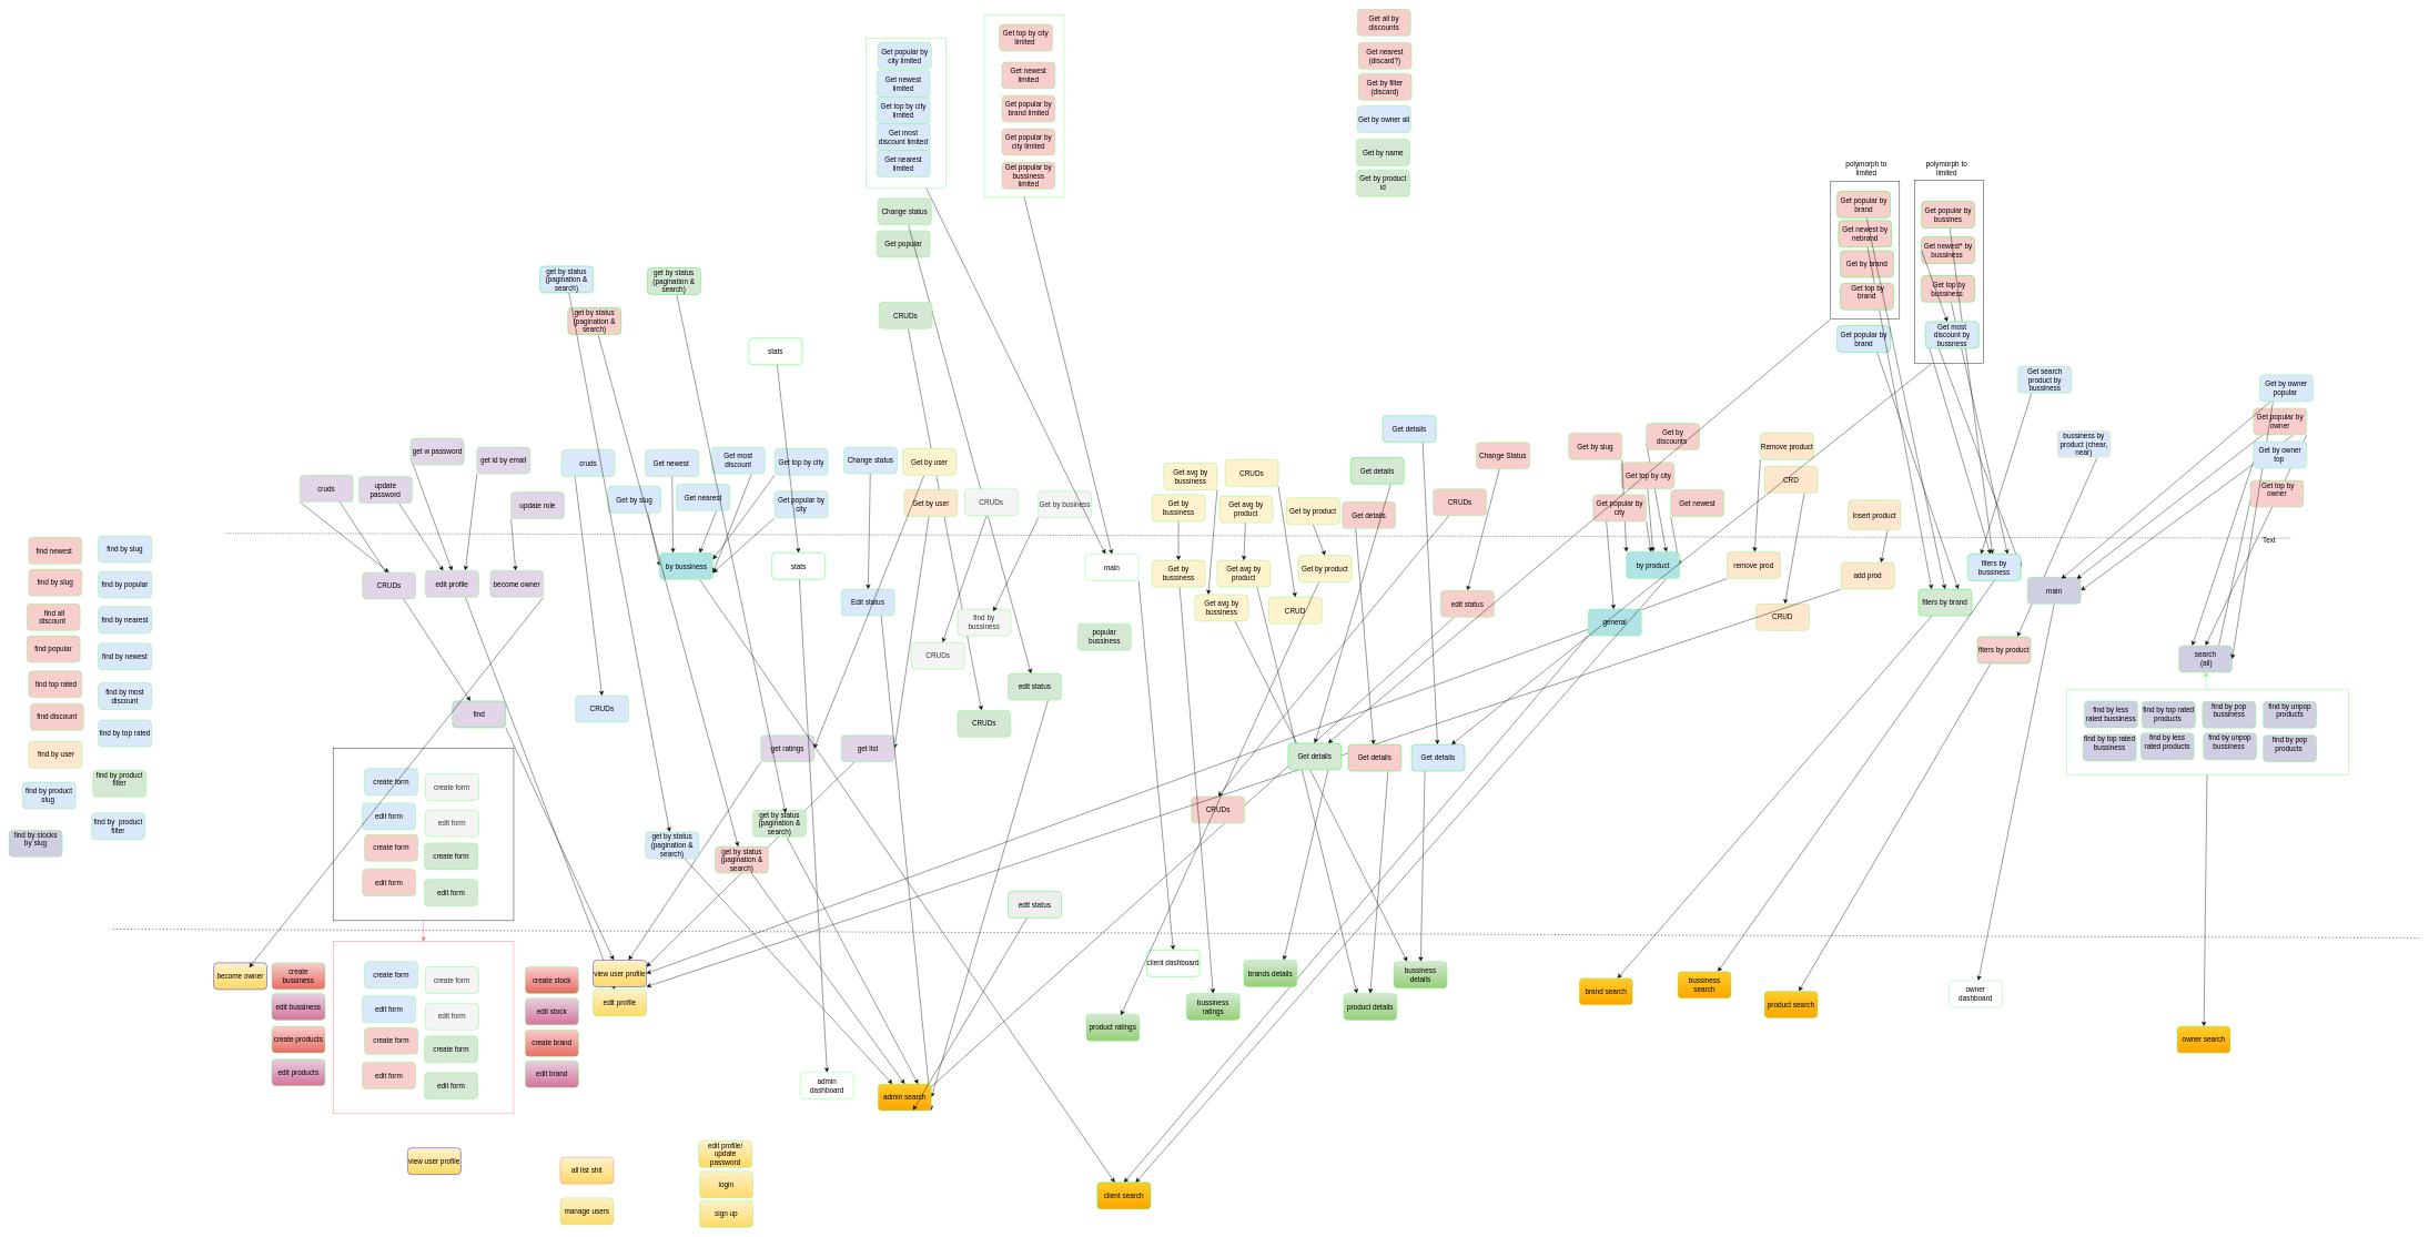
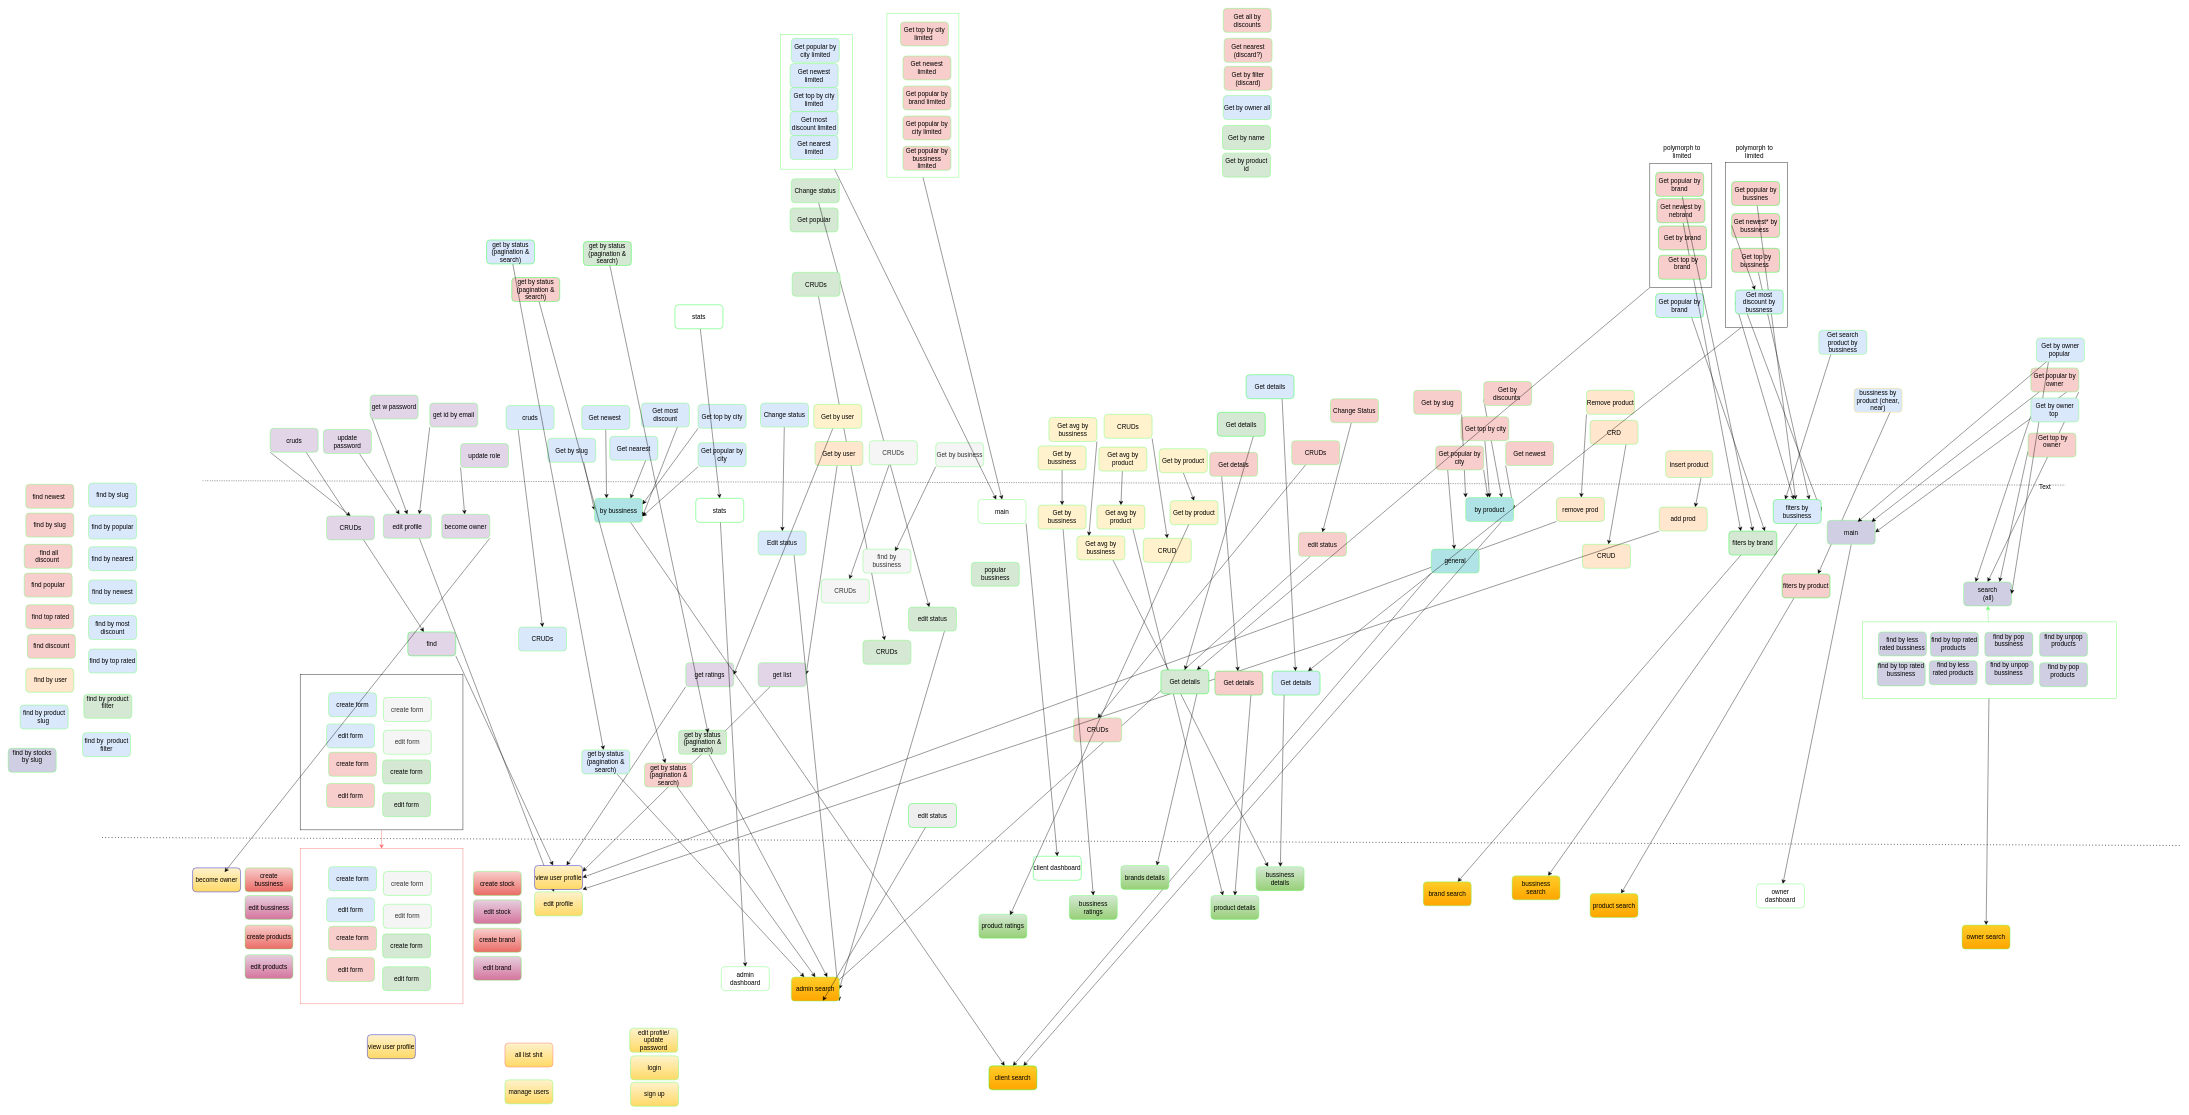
- <mxCell id="135" style="edgeStyle=none;curved=1;rounded=0;orthogonalLoop=1;jettySize=auto;html=1;exitX=0;exitY=0.75;exitDx=0;exitDy=0;entryX=0.75;entryY=0;entryDx=0;entryDy=0;fontSize=16;startSize=8;endSize=8;endArrow=none;" parent="1" source="136" target="117" edge="1"><mxGeometry relative="1" as="geometry" /></mxCell>
+ <mxCell id="135" style="edgeStyle=none;curved=1;rounded=0;orthogonalLoop=1;jettySize=auto;html=1;exitX=0;exitY=0.75;exitDx=0;exitDy=0;entryX=0.75;entryY=0;entryDx=0;entryDy=0;fontSize=16;startSize=8;endSize=8;" parent="1" source="136" target="117" edge="1"><mxGeometry relative="1" as="geometry" /></mxCell>
